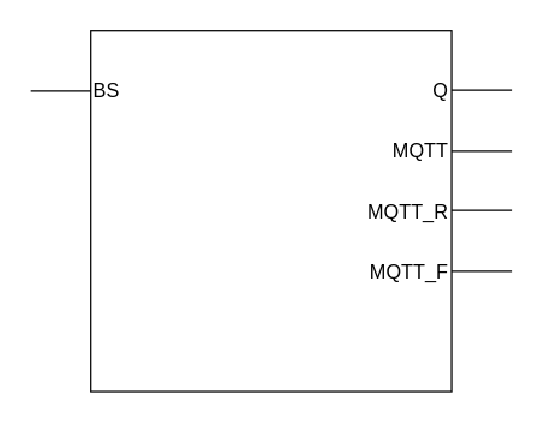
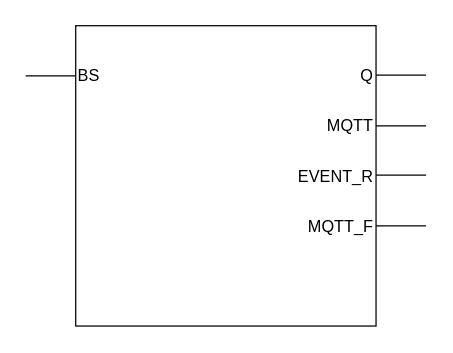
- <mxCell id="10" value="MQTT_R" style="text;html=1;strokeColor=none;fillColor=none;align=right;verticalAlign=middle;whiteSpace=wrap;rounded=0;fontSize=13;" parent="1" vertex="1"><mxGeometry x="220" y="130" width="80" height="20" as="geometry" /></mxCell>
+ <mxCell id="10" value="EVENT_R" style="text;html=1;strokeColor=none;fillColor=none;align=right;verticalAlign=middle;whiteSpace=wrap;rounded=0;fontSize=13;" parent="1" vertex="1"><mxGeometry x="220" y="130" width="80" height="20" as="geometry" /></mxCell>
